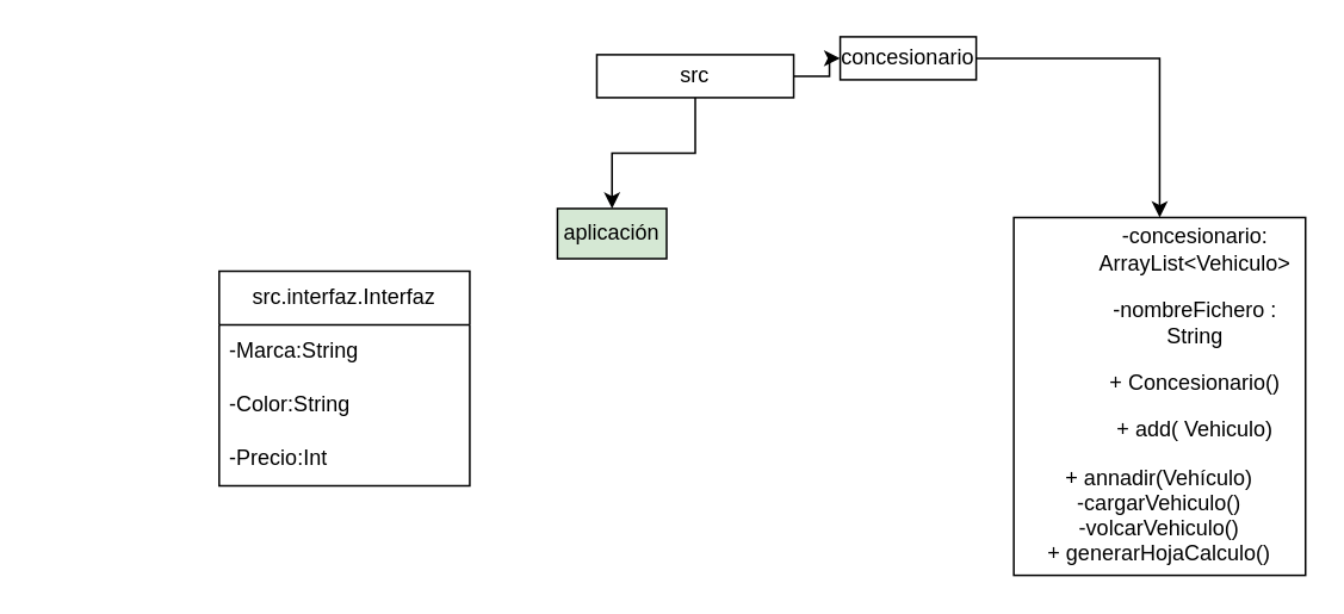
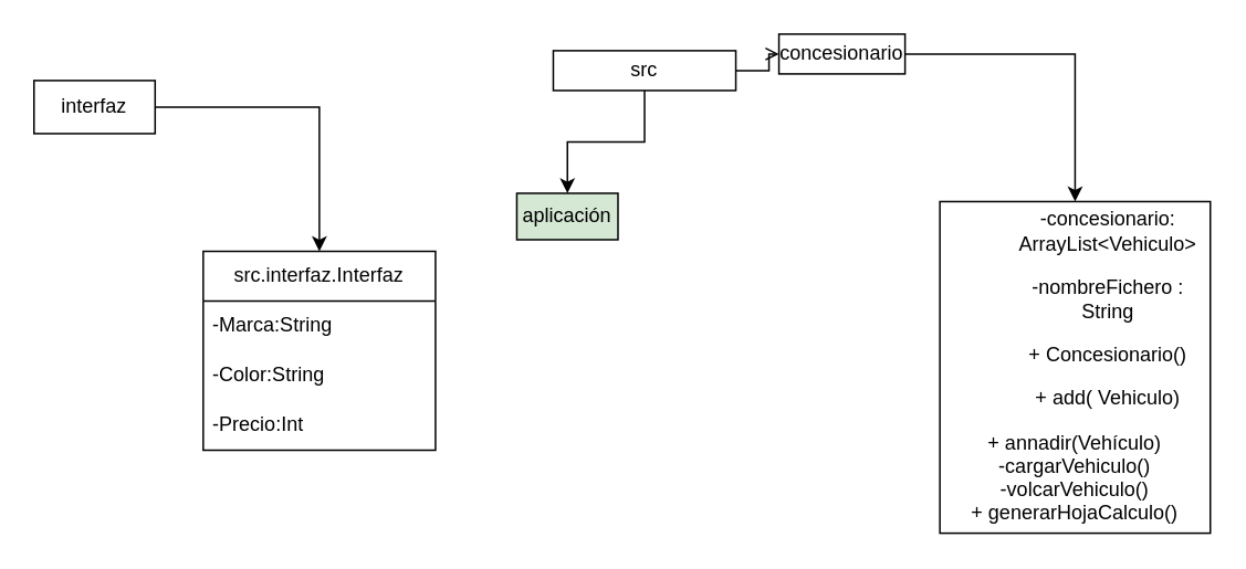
- <mxCell id="9" value="" style="edgeStyle=orthogonalEdgeStyle;rounded=0;orthogonalLoop=1;jettySize=auto;html=1;" edge="1" parent="1" source="10" target="13"><mxGeometry relative="1" as="geometry" /></mxCell>
+ <mxCell id="9" value="" style="edgeStyle=orthogonalEdgeStyle;rounded=0;orthogonalLoop=1;jettySize=auto;html=1;endArrow=open;" edge="1" parent="1" source="10" target="13"><mxGeometry relative="1" as="geometry" /></mxCell>
+ <mxCell id="3" value="interfaz" style="rounded=0;whiteSpace=wrap;html=1;" vertex="1" parent="1"><mxGeometry x="20" y="48" width="73" height="32" as="geometry" /></mxCell>
+ <mxCell id="2" style="edgeStyle=orthogonalEdgeStyle;rounded=0;orthogonalLoop=1;jettySize=auto;html=1;" edge="1" parent="1" source="3" target="4"><mxGeometry relative="1" as="geometry" /></mxCell>
